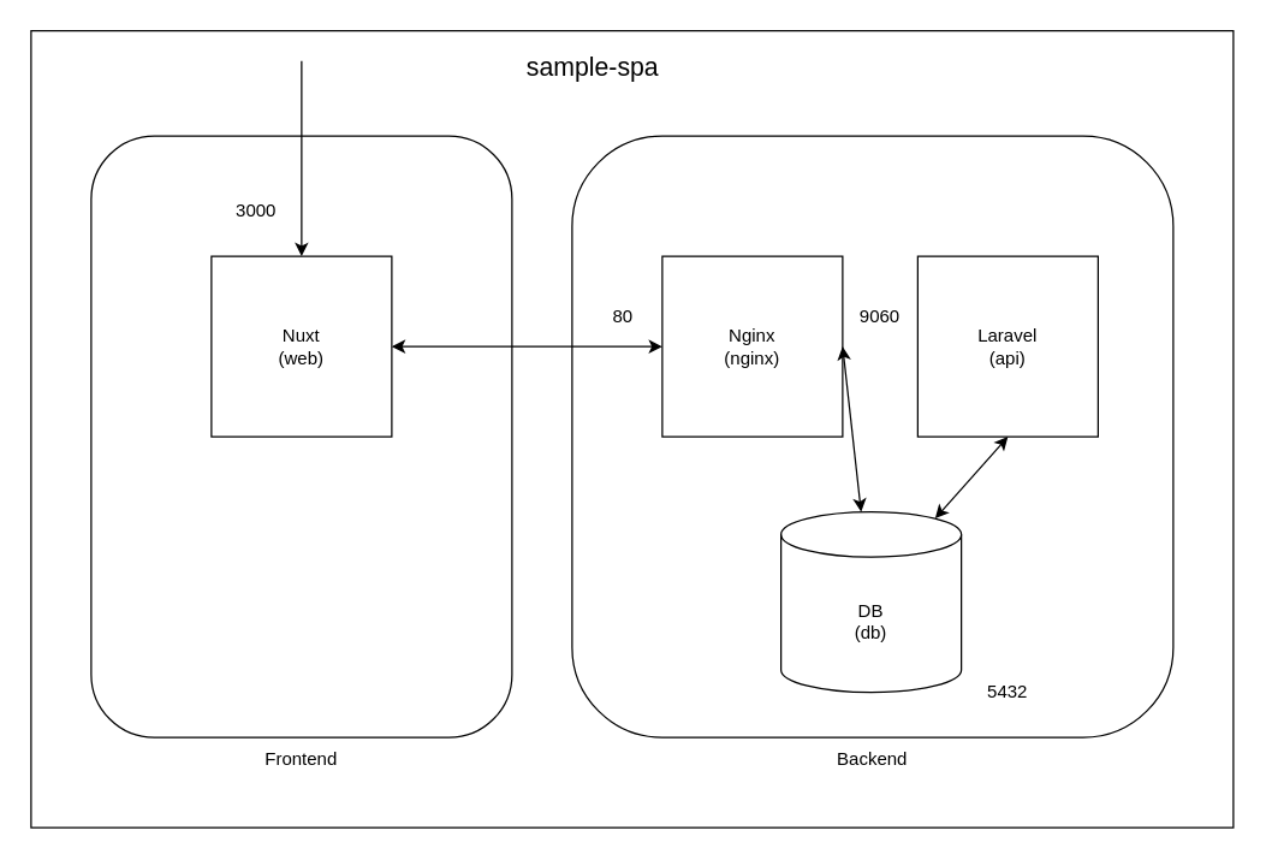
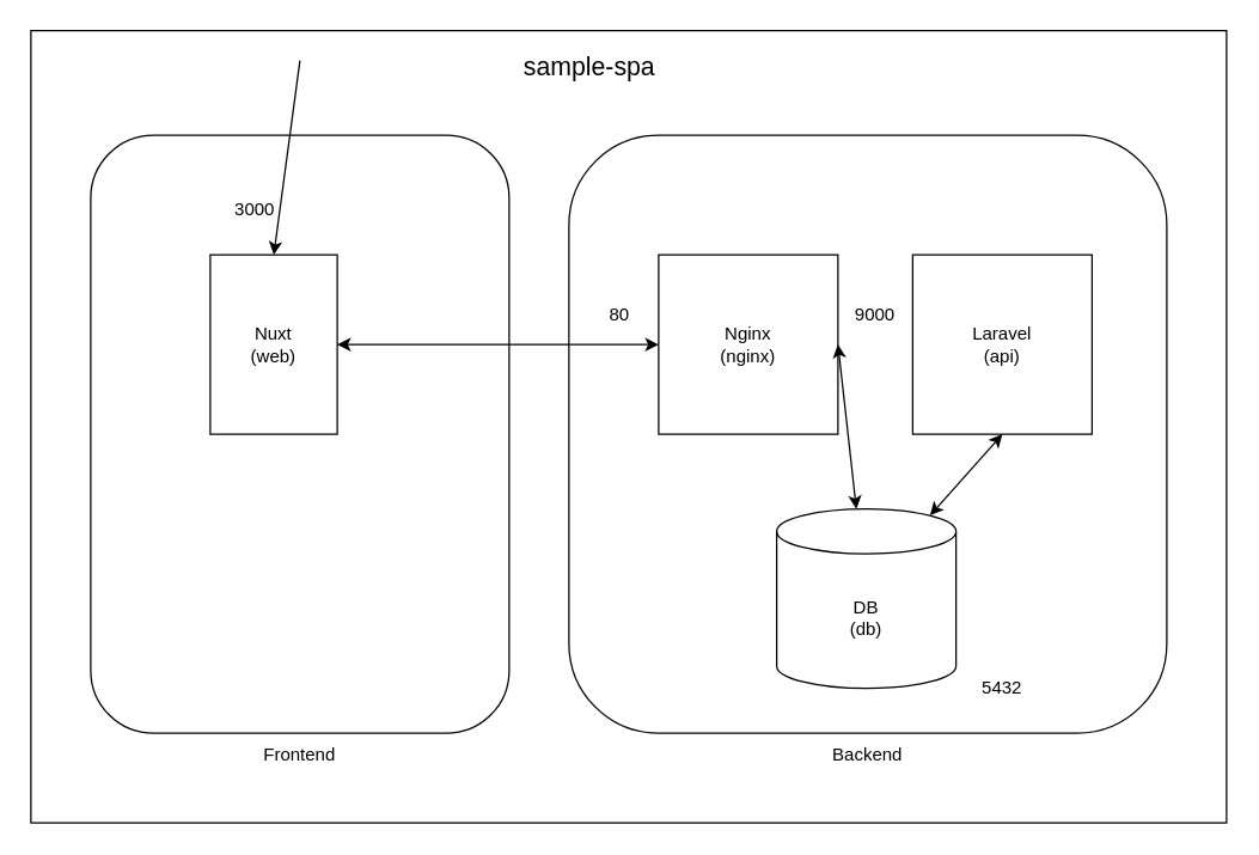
- <mxCell id="15" value="9060" style="text;html=1;strokeColor=none;fillColor=none;align=center;verticalAlign=middle;whiteSpace=wrap;rounded=0;" parent="1" vertex="1"><mxGeometry x="560" y="200" width="50" height="20" as="geometry" /></mxCell>
+ <mxCell id="15" value="9000" style="text;html=1;strokeColor=none;fillColor=none;align=center;verticalAlign=middle;whiteSpace=wrap;rounded=0;" parent="1" vertex="1"><mxGeometry x="560" y="200" width="50" height="20" as="geometry" /></mxCell>
- <mxCell id="5" value="Nuxt&lt;br&gt;(web)" style="whiteSpace=wrap;html=1;aspect=fixed;" parent="1" vertex="1"><mxGeometry x="140" y="170" width="120" height="120" as="geometry" /></mxCell>
+ <mxCell id="5" value="Nuxt&lt;br&gt;(web)" style="whiteSpace=wrap;html=1;aspect=fixed;" parent="1" vertex="1"><mxGeometry x="140" y="170" width="85" height="120" as="geometry" /></mxCell>
